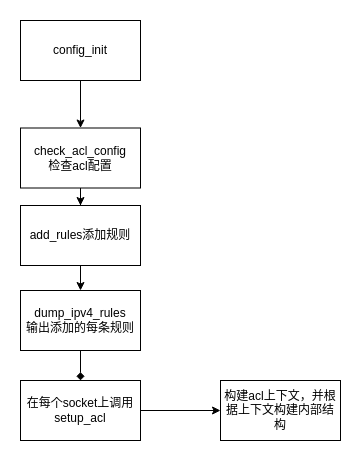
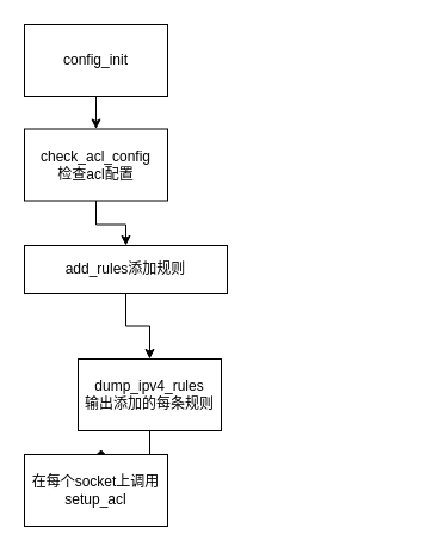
- <mxCell id="5" value="check_acl_config&lt;br&gt;检查acl配置&lt;br&gt;" style="rounded=0;whiteSpace=wrap;html=1;" vertex="1" parent="1"><mxGeometry x="20" y="127.5" width="120" height="60" as="geometry" /></mxCell>
+ <mxCell id="5" value="check_acl_config&lt;br&gt;检查acl配置&lt;br&gt;" style="rounded=0;whiteSpace=wrap;html=1;" vertex="1" parent="1"><mxGeometry x="20" y="107.5" width="120" height="60" as="geometry" /></mxCell>
- <mxCell id="7" value="add_rules添加规则&lt;br&gt;" style="rounded=0;whiteSpace=wrap;html=1;" vertex="1" parent="1"><mxGeometry x="20" y="205" width="120" height="60" as="geometry" /></mxCell>
+ <mxCell id="7" value="add_rules添加规则&lt;br&gt;" style="rounded=0;whiteSpace=wrap;html=1;" vertex="1" parent="1"><mxGeometry x="20" y="205" width="170" height="40" as="geometry" /></mxCell>
- <mxCell id="9" value="dump_ipv4_rules&lt;br&gt;输出添加的每条规则&lt;br&gt;" style="rounded=0;whiteSpace=wrap;html=1;" vertex="1" parent="1"><mxGeometry x="20" y="290" width="120" height="60" as="geometry" /></mxCell>
+ <mxCell id="9" value="dump_ipv4_rules&lt;br&gt;输出添加的每条规则&lt;br&gt;" style="rounded=0;whiteSpace=wrap;html=1;" vertex="1" parent="1"><mxGeometry x="65" y="300" width="120" height="60" as="geometry" /></mxCell>
- <mxCell id="10" value="" style="edgeStyle=orthogonalEdgeStyle;rounded=0;orthogonalLoop=1;jettySize=auto;html=1;" edge="1" parent="1" source="11" target="12"><mxGeometry relative="1" as="geometry" /></mxCell>
- <mxCell id="12" value="构建acl上下文，并根据上下文构建内部结构" style="rounded=0;whiteSpace=wrap;html=1;" vertex="1" parent="1"><mxGeometry x="220" y="380" width="120" height="60" as="geometry" /></mxCell>
